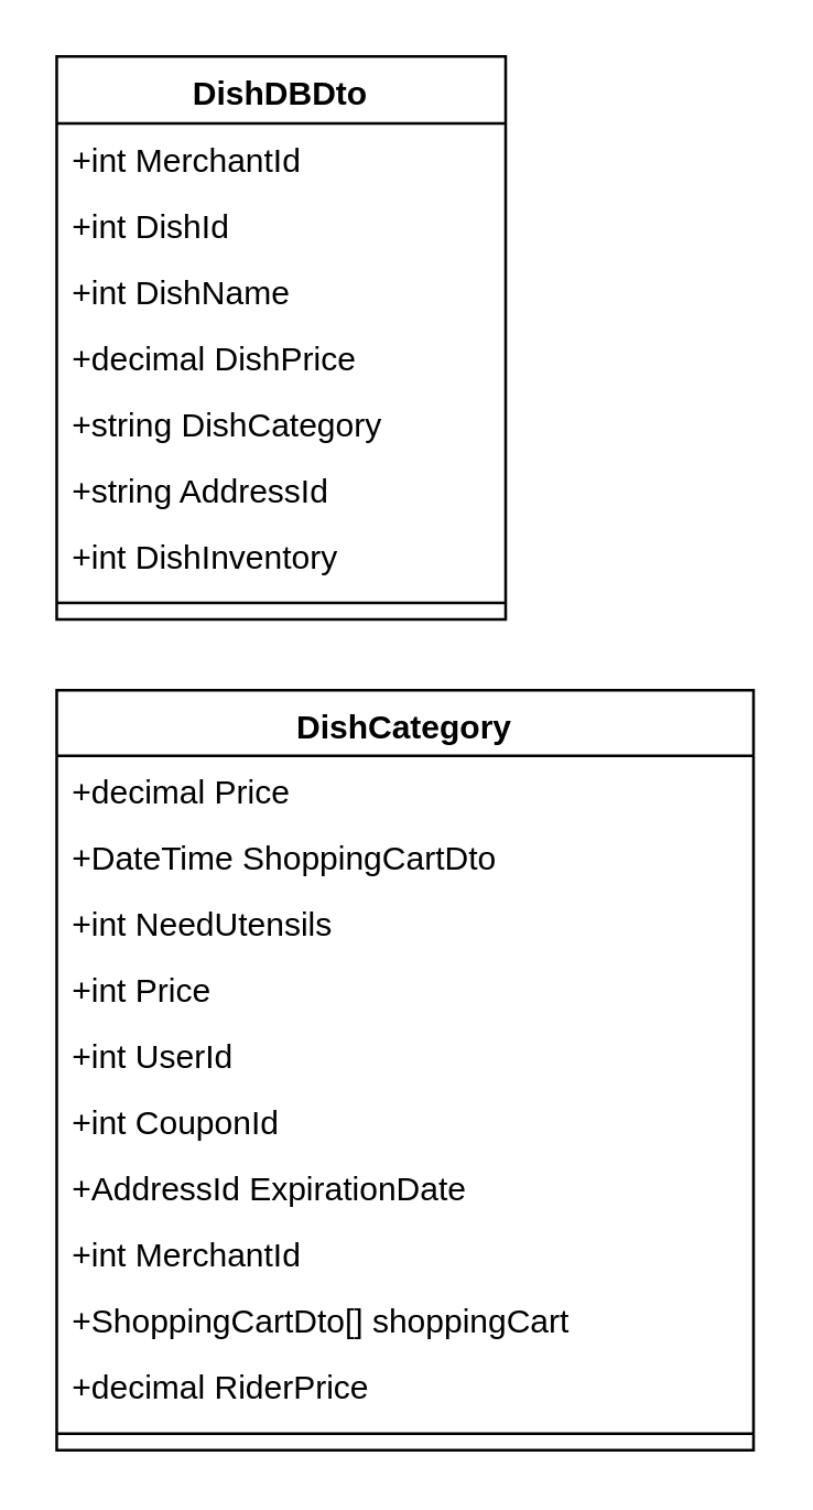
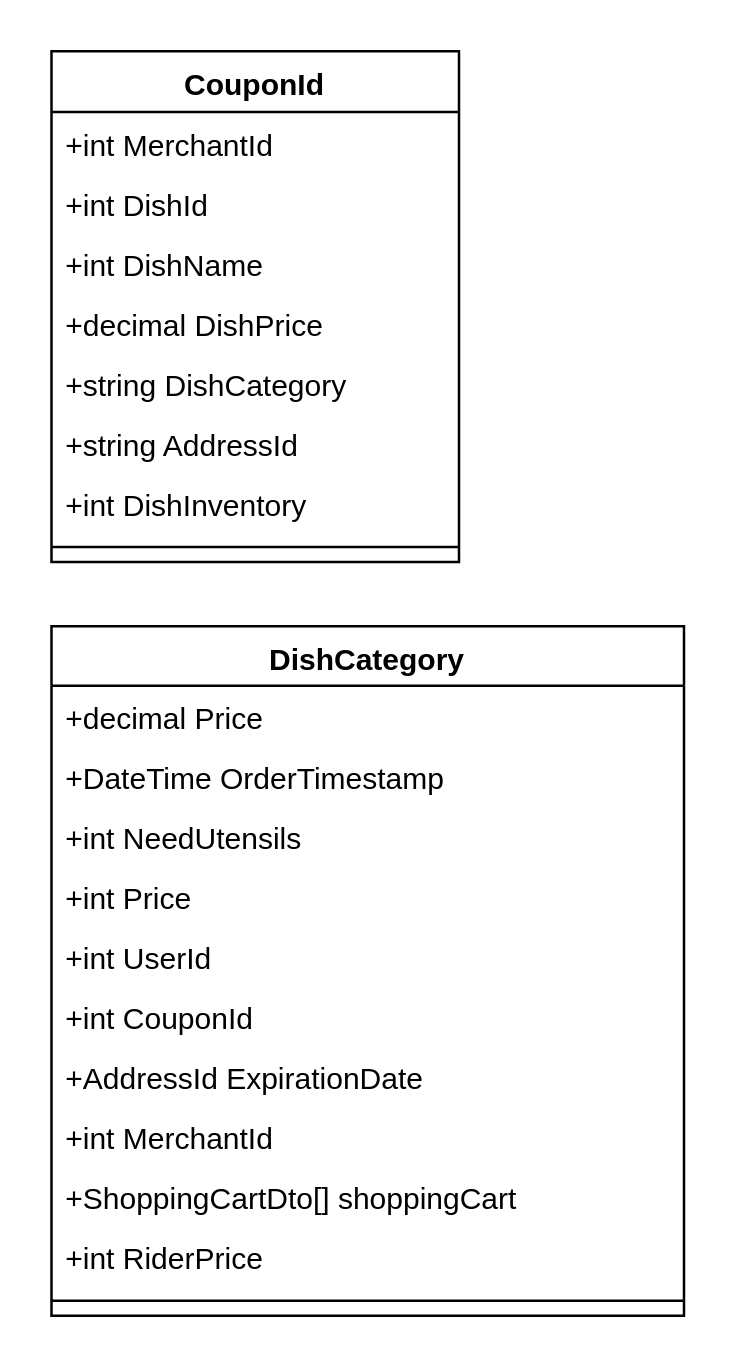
- <mxCell id="2" value="DishDBDto" style="swimlane;fontStyle=1;align=center;verticalAlign=top;childLayout=stackLayout;horizontal=1;startSize=24.259;horizontalStack=0;resizeParent=1;resizeParentMax=0;resizeLast=0;collapsible=0;marginBottom=0;" parent="1" vertex="1"><mxGeometry x="20" y="20" width="163" height="204.259" as="geometry" /></mxCell>
+ <mxCell id="2" value="CouponId" style="swimlane;fontStyle=1;align=center;verticalAlign=top;childLayout=stackLayout;horizontal=1;startSize=24.259;horizontalStack=0;resizeParent=1;resizeParentMax=0;resizeLast=0;collapsible=0;marginBottom=0;" parent="1" vertex="1"><mxGeometry x="20" y="20" width="163" height="204.259" as="geometry" /></mxCell>
- <mxCell id="13" value="+DateTime ShoppingCartDto" style="text;strokeColor=none;fillColor=none;align=left;verticalAlign=top;spacingLeft=4;spacingRight=4;overflow=hidden;rotatable=0;points=[[0,0.5],[1,0.5]];portConstraint=eastwest;" parent="11" vertex="1"><mxGeometry y="47.774" width="253" height="24" as="geometry" /></mxCell>
+ <mxCell id="13" value="+DateTime OrderTimestamp" style="text;strokeColor=none;fillColor=none;align=left;verticalAlign=top;spacingLeft=4;spacingRight=4;overflow=hidden;rotatable=0;points=[[0,0.5],[1,0.5]];portConstraint=eastwest;" parent="11" vertex="1"><mxGeometry y="47.774" width="253" height="24" as="geometry" /></mxCell>
- <mxCell id="21" value="+decimal RiderPrice" style="text;strokeColor=none;fillColor=none;align=left;verticalAlign=top;spacingLeft=4;spacingRight=4;overflow=hidden;rotatable=0;points=[[0,0.5],[1,0.5]];portConstraint=eastwest;" parent="11" vertex="1"><mxGeometry y="239.774" width="253" height="24" as="geometry" /></mxCell>
+ <mxCell id="21" value="+int RiderPrice" style="text;strokeColor=none;fillColor=none;align=left;verticalAlign=top;spacingLeft=4;spacingRight=4;overflow=hidden;rotatable=0;points=[[0,0.5],[1,0.5]];portConstraint=eastwest;" parent="11" vertex="1"><mxGeometry y="239.774" width="253" height="24" as="geometry" /></mxCell>
